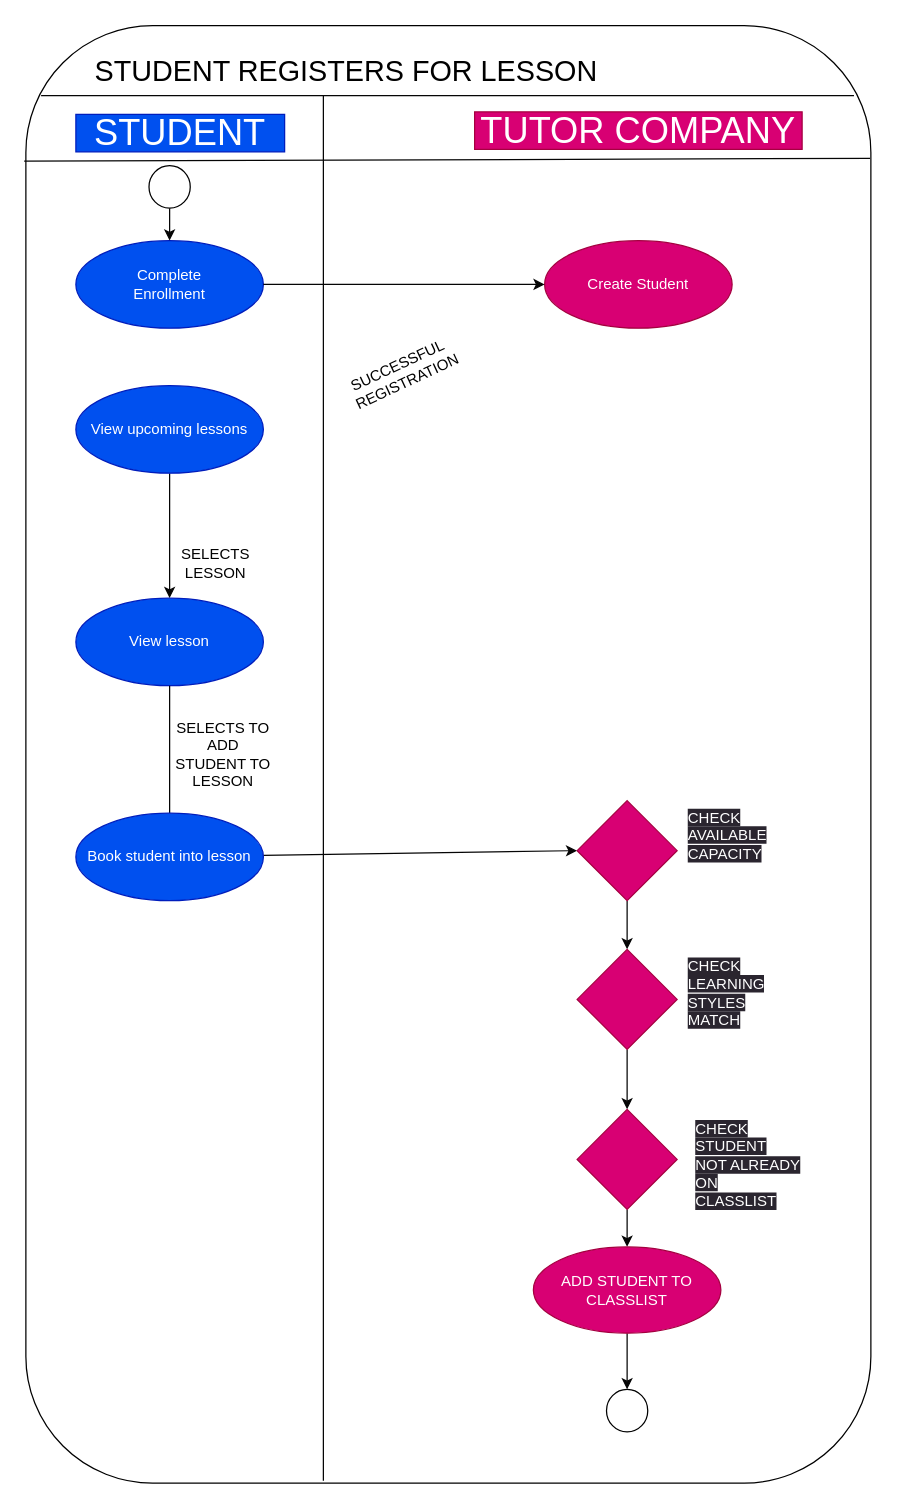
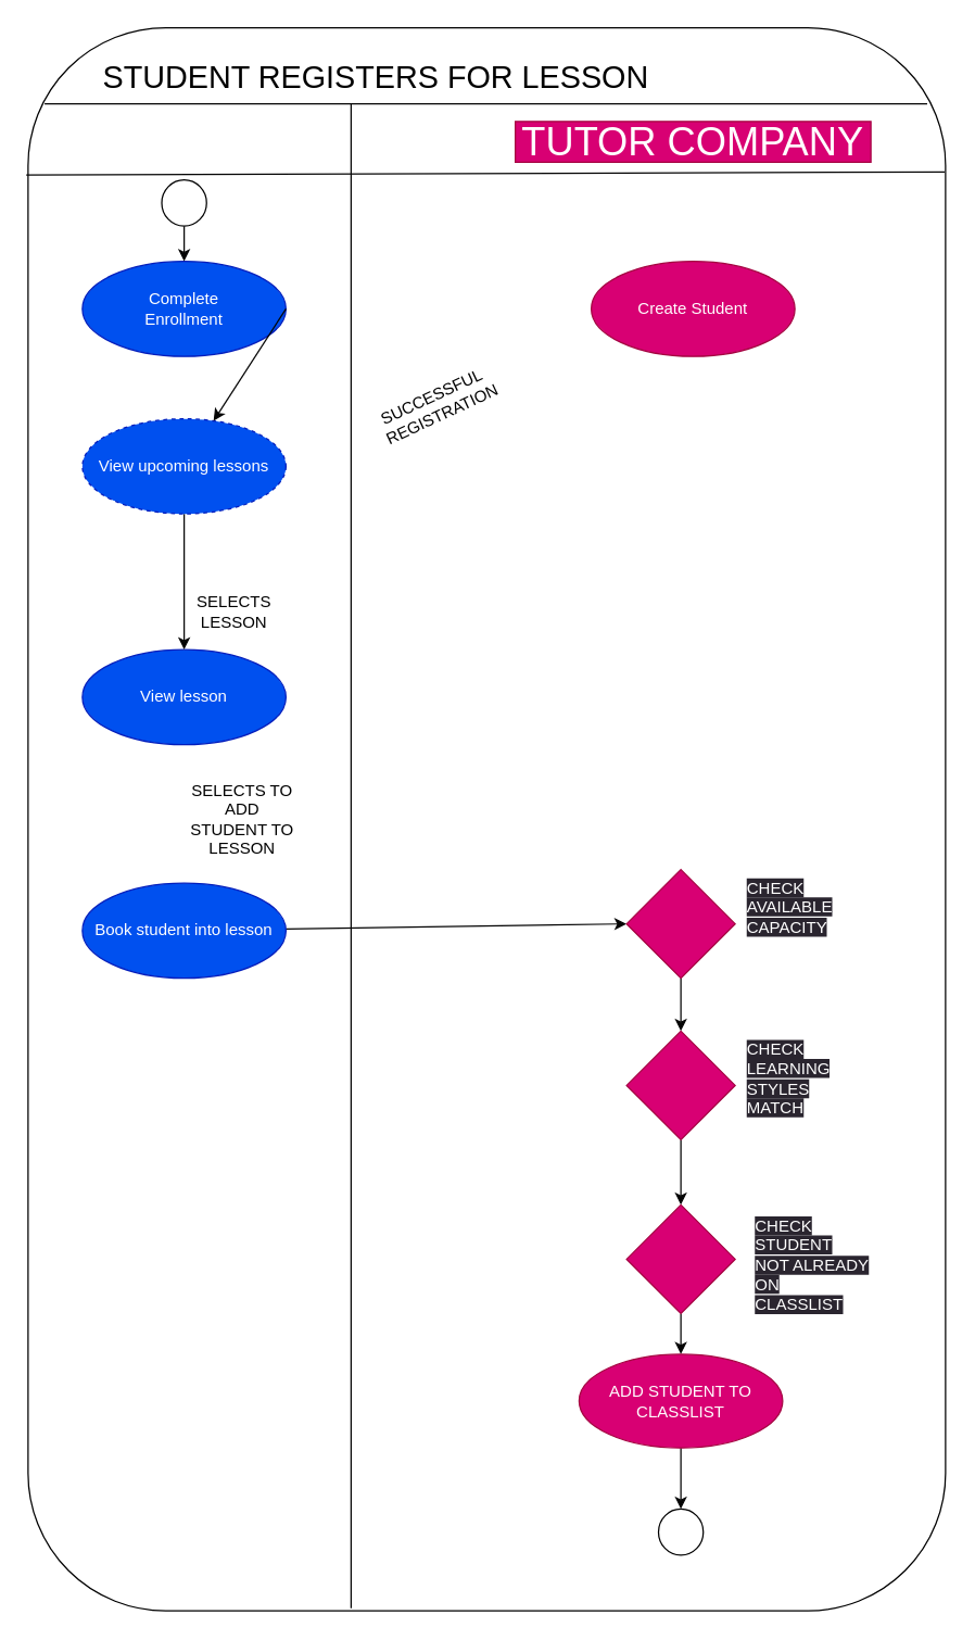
- <mxCell id="10" value="STUDENT" style="text;html=1;align=center;verticalAlign=middle;whiteSpace=wrap;rounded=0;fontColor=#ffffff;fontSize=29;fillColor=#0050ef;strokeColor=#001DBC;" vertex="1" parent="1"><mxGeometry x="60" y="91" width="167" height="30" as="geometry" /></mxCell>
- <mxCell id="12" value="" style="endArrow=classic;html=1;fontSize=29;fontColor=#000000;exitX=1;exitY=0.5;exitDx=0;exitDy=0;strokeColor=#050505;entryX=0;entryY=0.5;entryDx=0;entryDy=0;" edge="1" parent="1" source="9" target="3"><mxGeometry width="50" height="50" relative="1" as="geometry"><mxPoint x="140" y="646" as="sourcePoint" /><mxPoint x="142" y="302" as="targetPoint" /></mxGeometry></mxCell>
+ <mxCell id="12" value="" style="endArrow=classic;html=1;fontSize=29;fontColor=#000000;exitX=1;exitY=0.5;exitDx=0;exitDy=0;strokeColor=#050505;" edge="1" parent="1" source="9" target="7"><mxGeometry width="50" height="50" relative="1" as="geometry"><mxPoint x="140" y="646" as="sourcePoint" /><mxPoint x="142" y="302" as="targetPoint" /></mxGeometry></mxCell>
- <mxCell id="7" value="View upcoming lessons" style="ellipse;whiteSpace=wrap;html=1;strokeColor=#001DBC;fillColor=#0050ef;fontColor=#ffffff;" vertex="1" parent="1"><mxGeometry x="60" y="308" width="150" height="70" as="geometry" /></mxCell>
+ <mxCell id="7" value="View upcoming lessons" style="ellipse;whiteSpace=wrap;html=1;strokeColor=#001DBC;fillColor=#0050ef;fontColor=#ffffff;dashed=1;" vertex="1" parent="1"><mxGeometry x="60" y="308" width="150" height="70" as="geometry" /></mxCell>
- <mxCell id="33" value="" style="edgeStyle=none;html=1;strokeColor=#050505;fontSize=12;fontColor=#000000;endArrow=none;" edge="1" parent="1" source="5" target="34"><mxGeometry relative="1" as="geometry"><mxPoint x="135" y="690.649" as="targetPoint" /><mxPoint x="135.208" y="548" as="sourcePoint" /></mxGeometry></mxCell>
